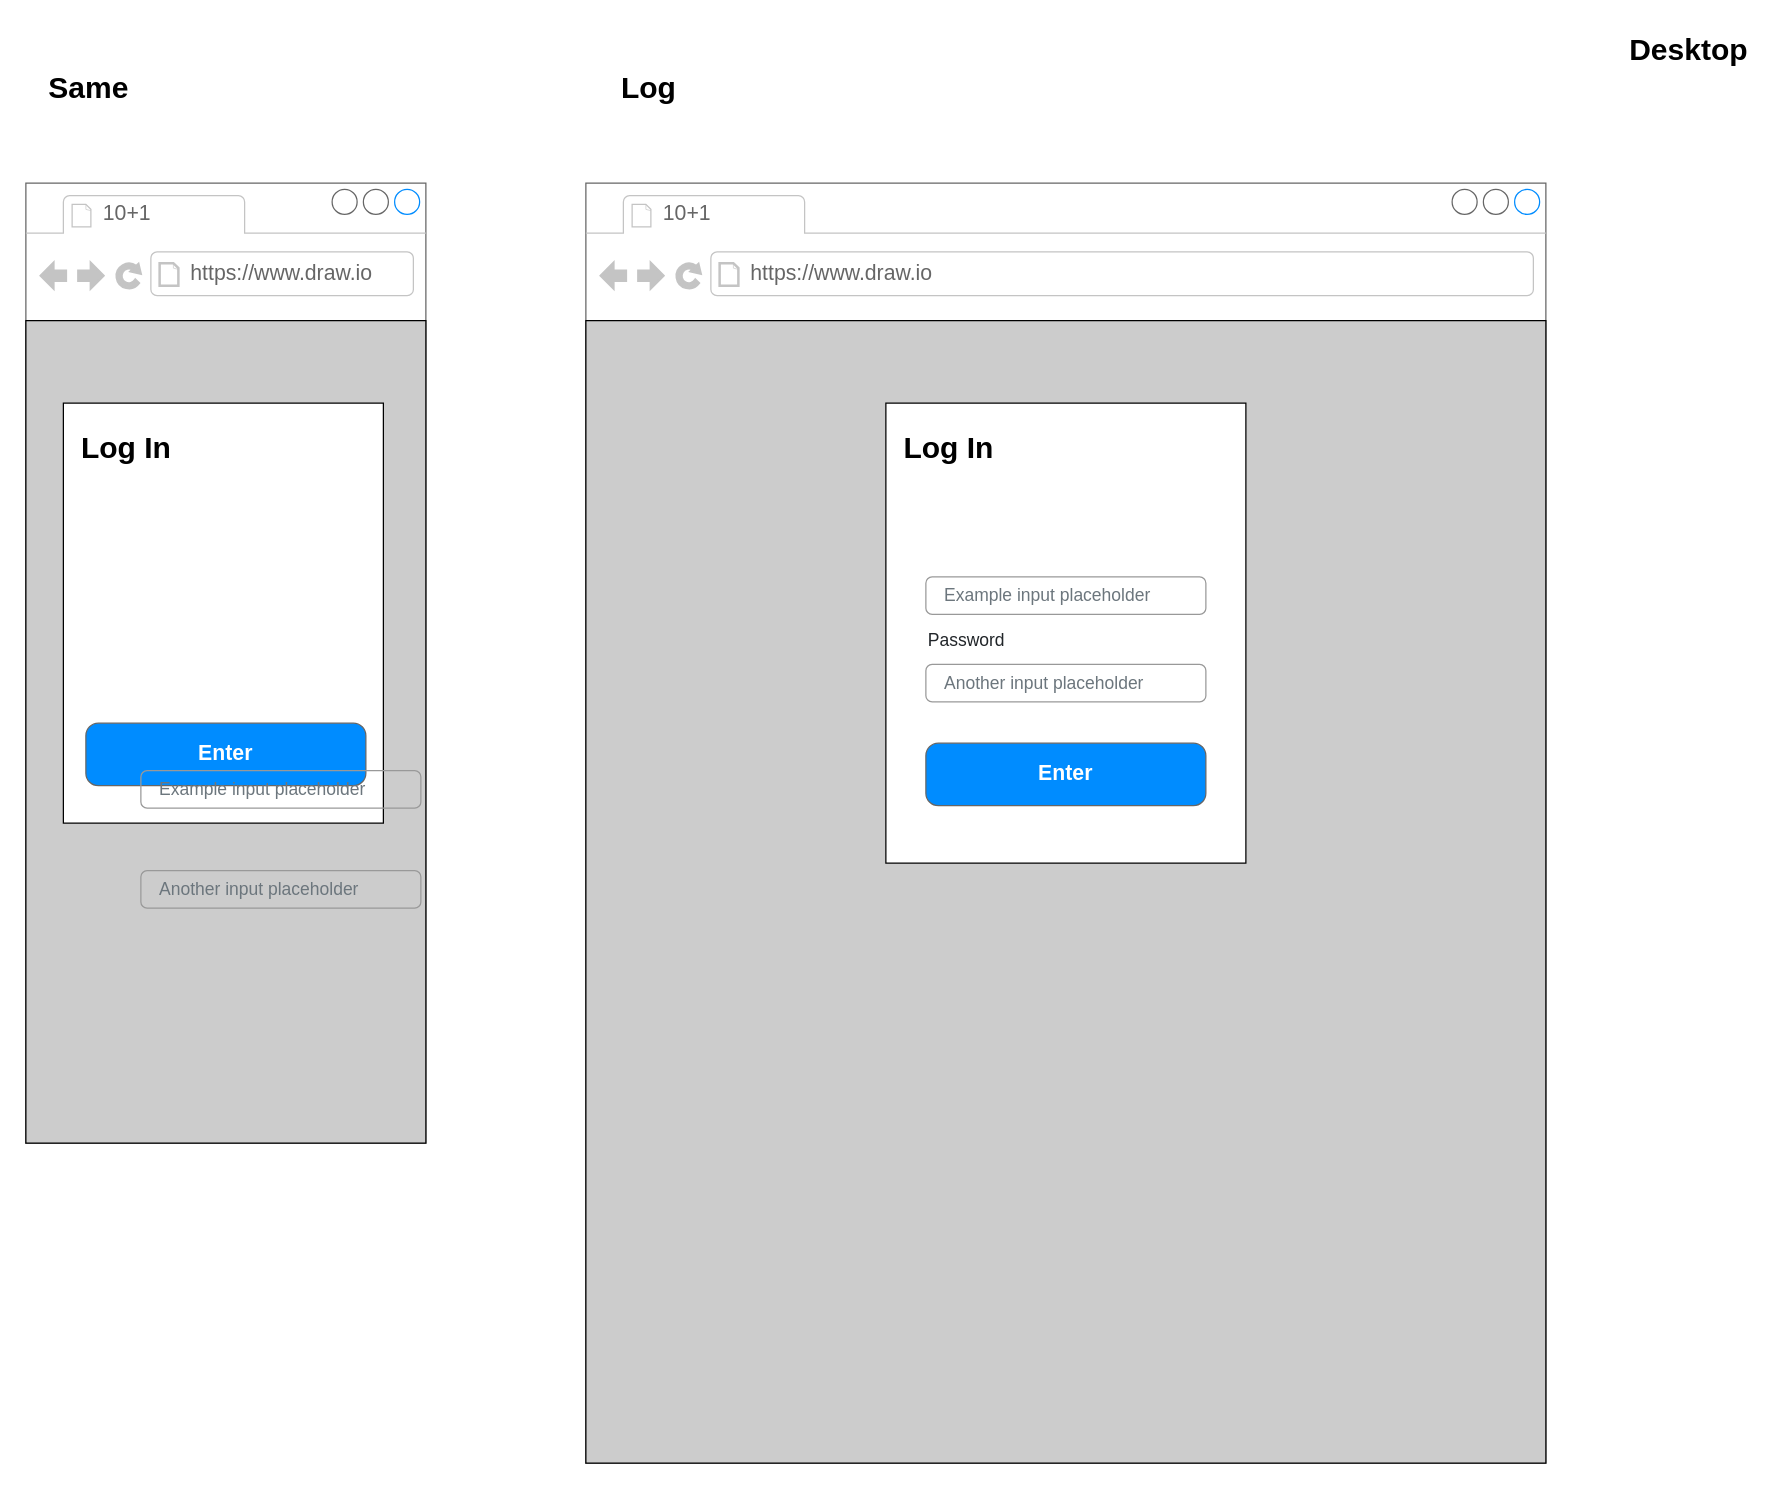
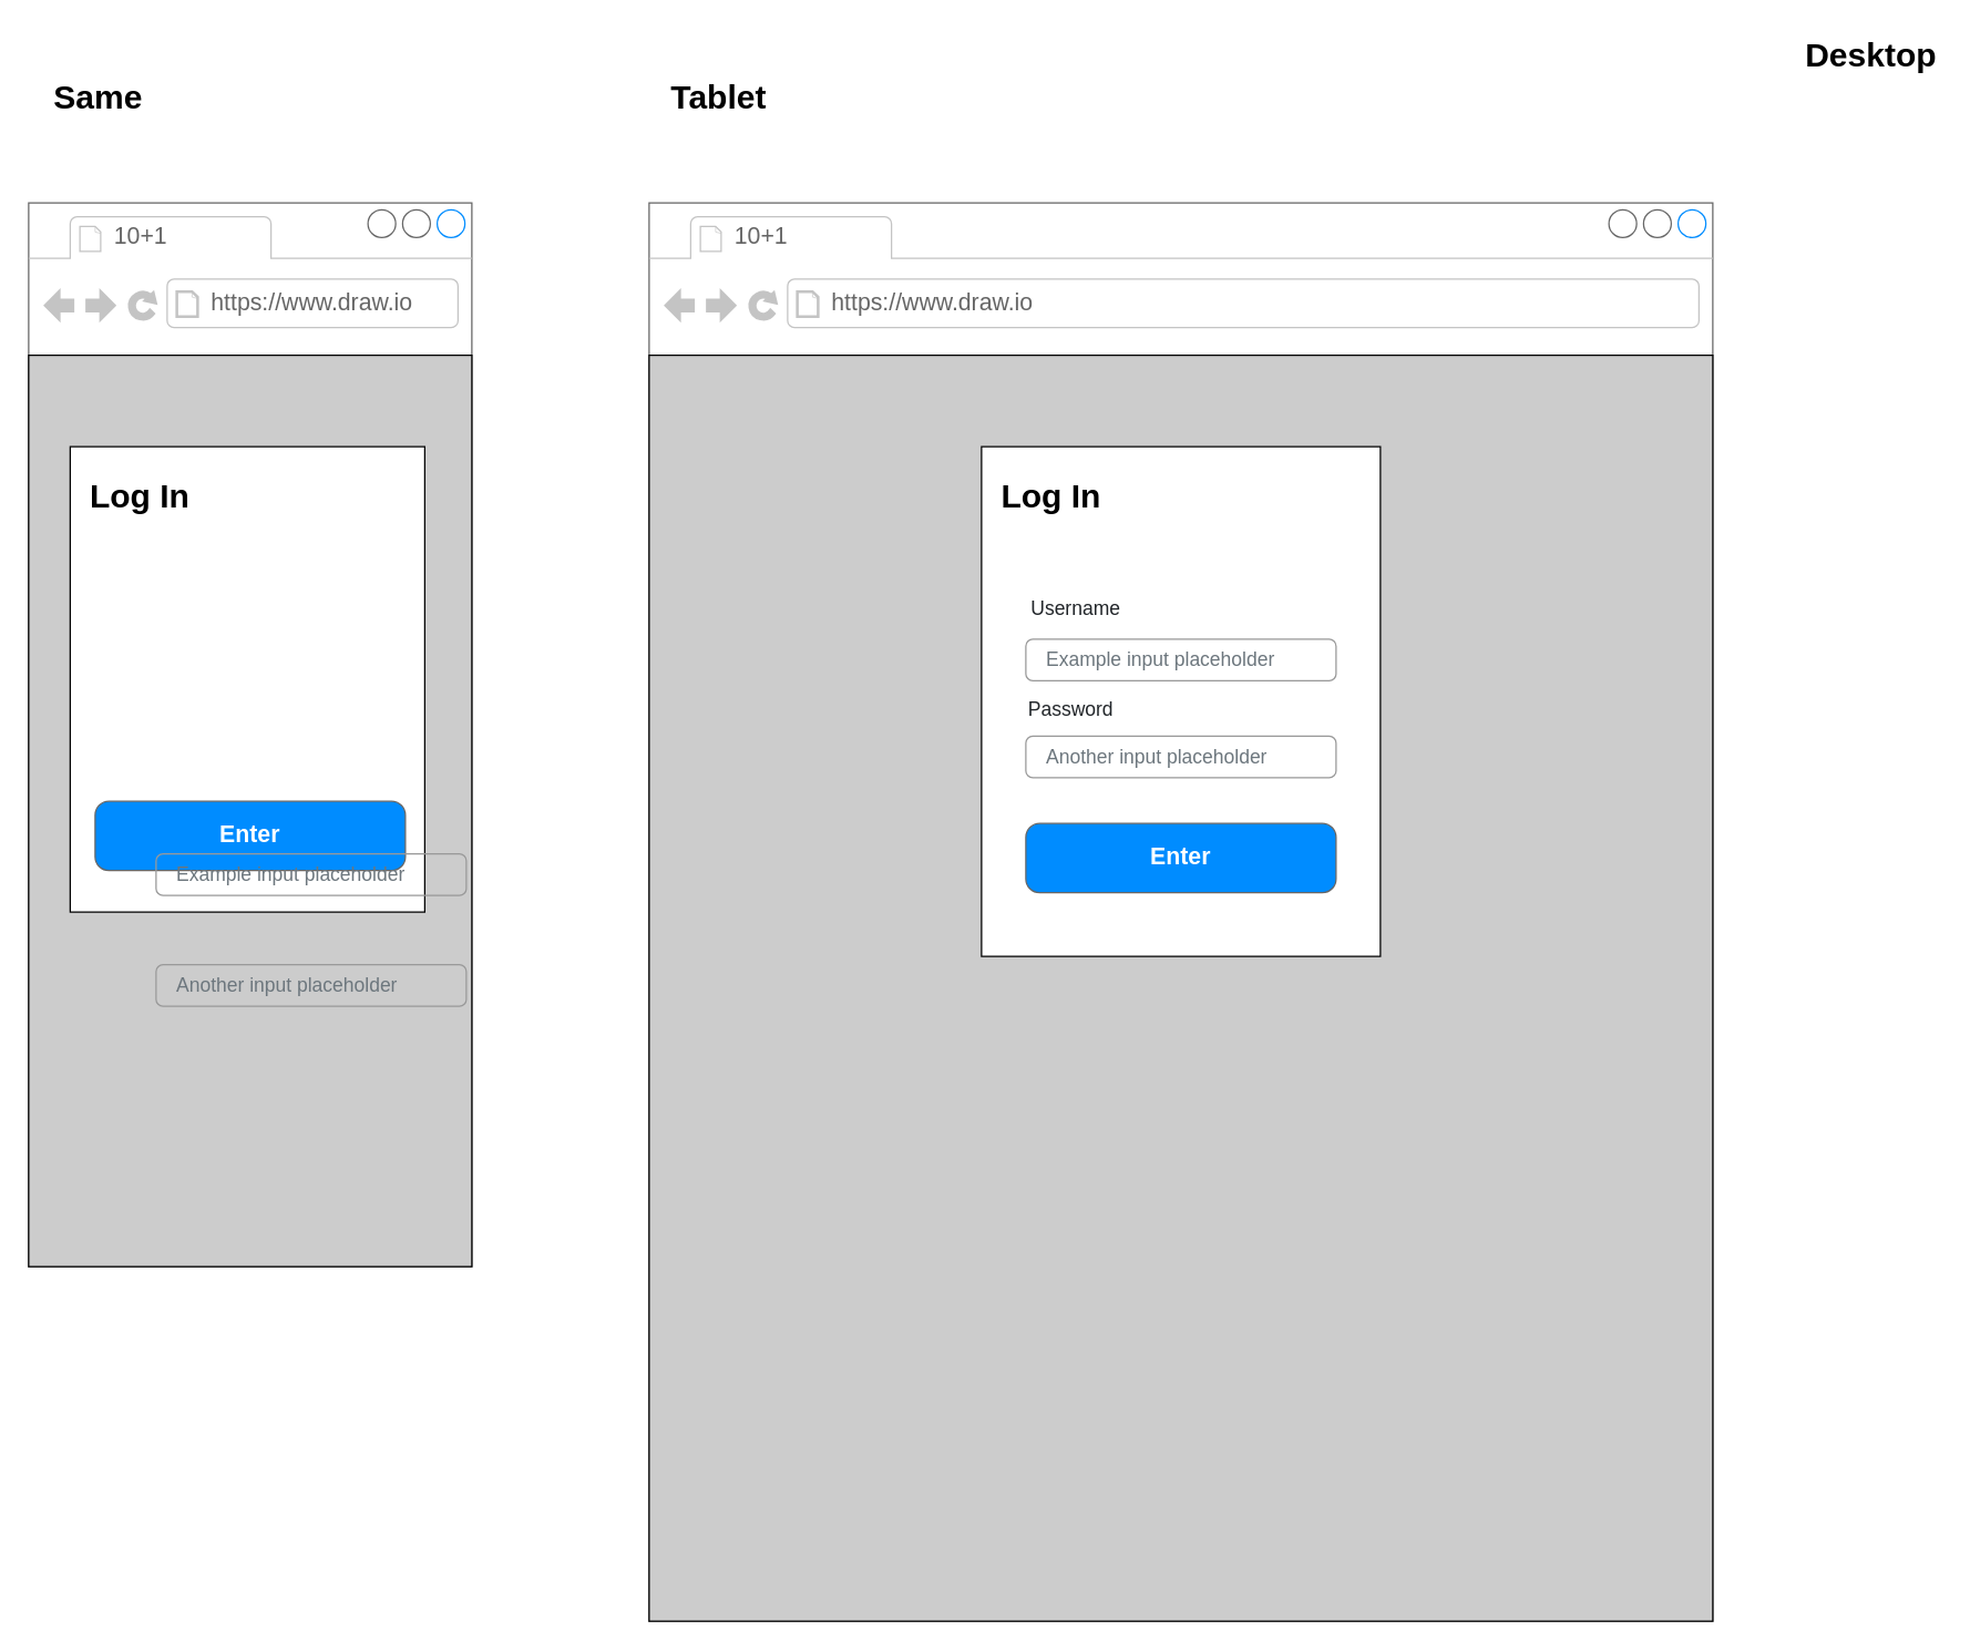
- <mxCell id="23" value="Log" style="text;strokeColor=none;fillColor=none;html=1;fontSize=24;fontStyle=1;verticalAlign=middle;align=center;" parent="1" vertex="1"><mxGeometry x="468" y="50" width="100" height="40" as="geometry" /></mxCell>
+ <mxCell id="23" value="Tablet" style="text;strokeColor=none;fillColor=none;html=1;fontSize=24;fontStyle=1;verticalAlign=middle;align=center;" parent="1" vertex="1"><mxGeometry x="468" y="50" width="100" height="40" as="geometry" /></mxCell>
+ <mxCell id="22" value="Username" style="fillColor=none;strokeColor=none;align=left;fontSize=14;fontColor=#212529;" parent="12" vertex="1"><mxGeometry x="274" y="272" width="222" height="40" as="geometry" /></mxCell>
